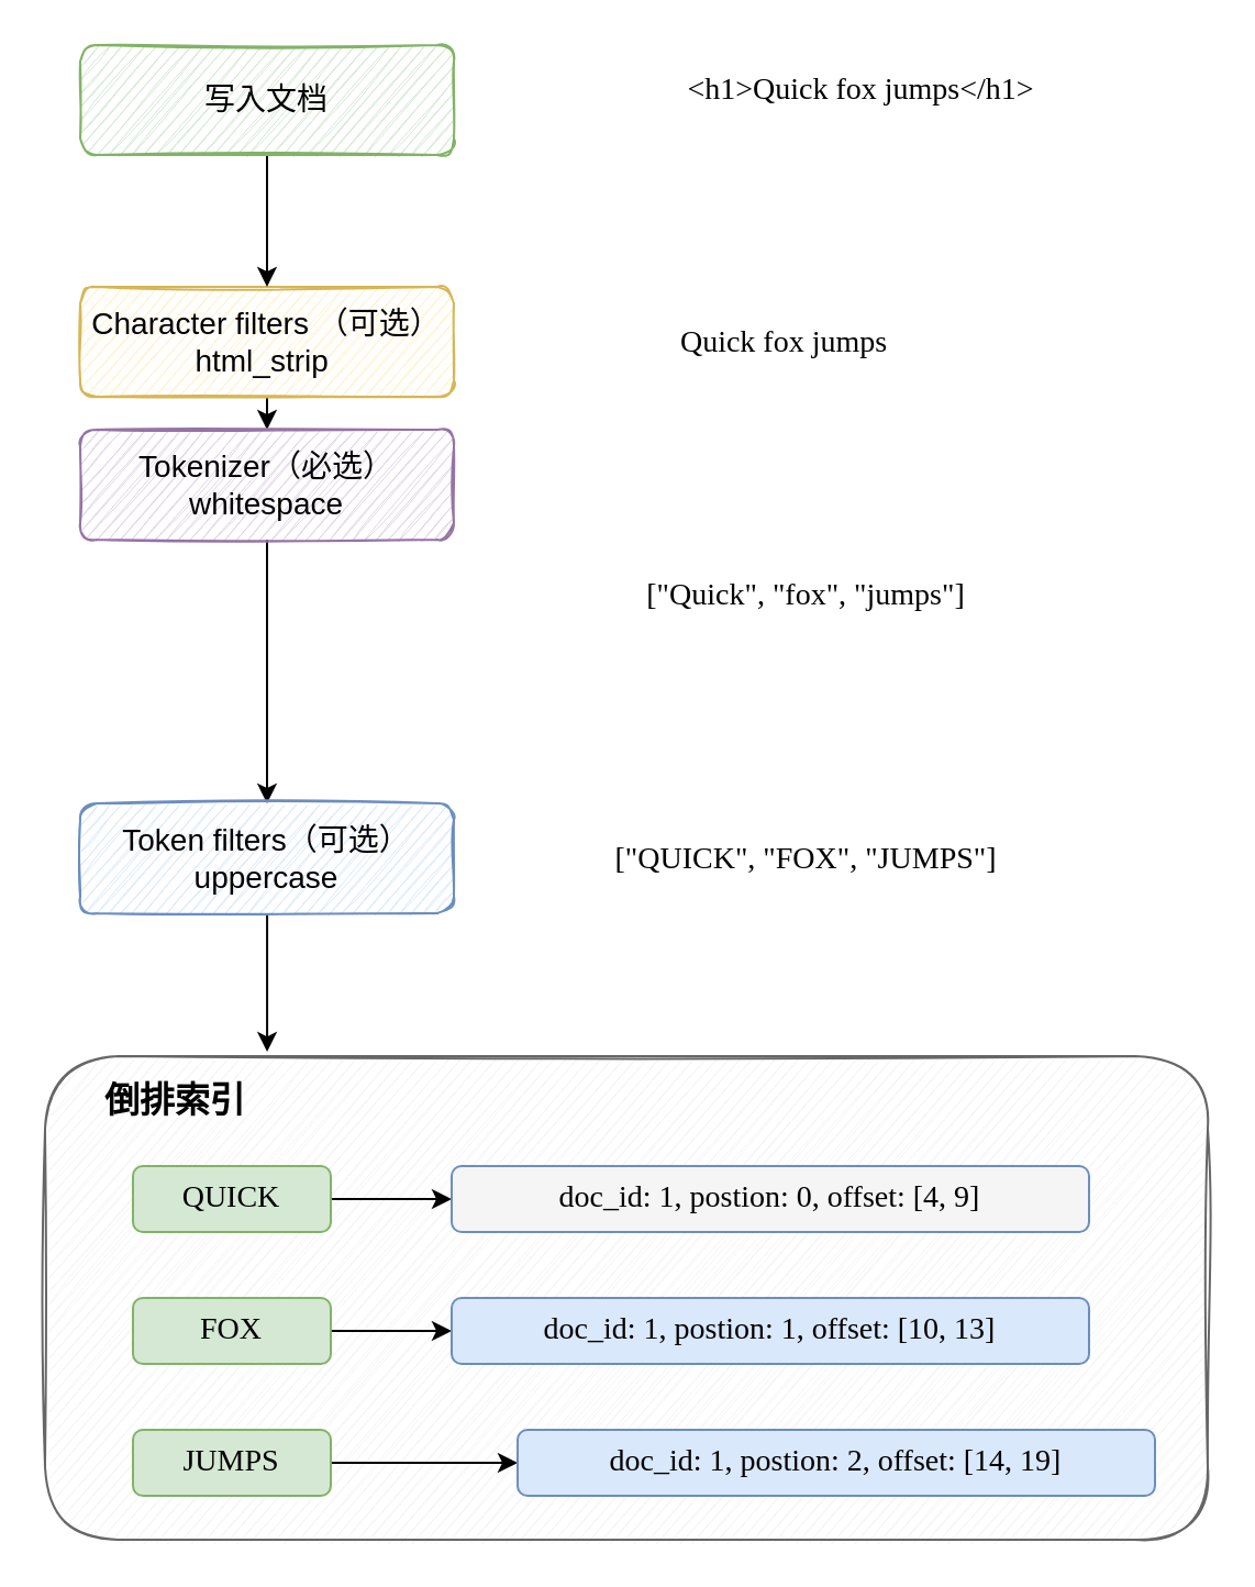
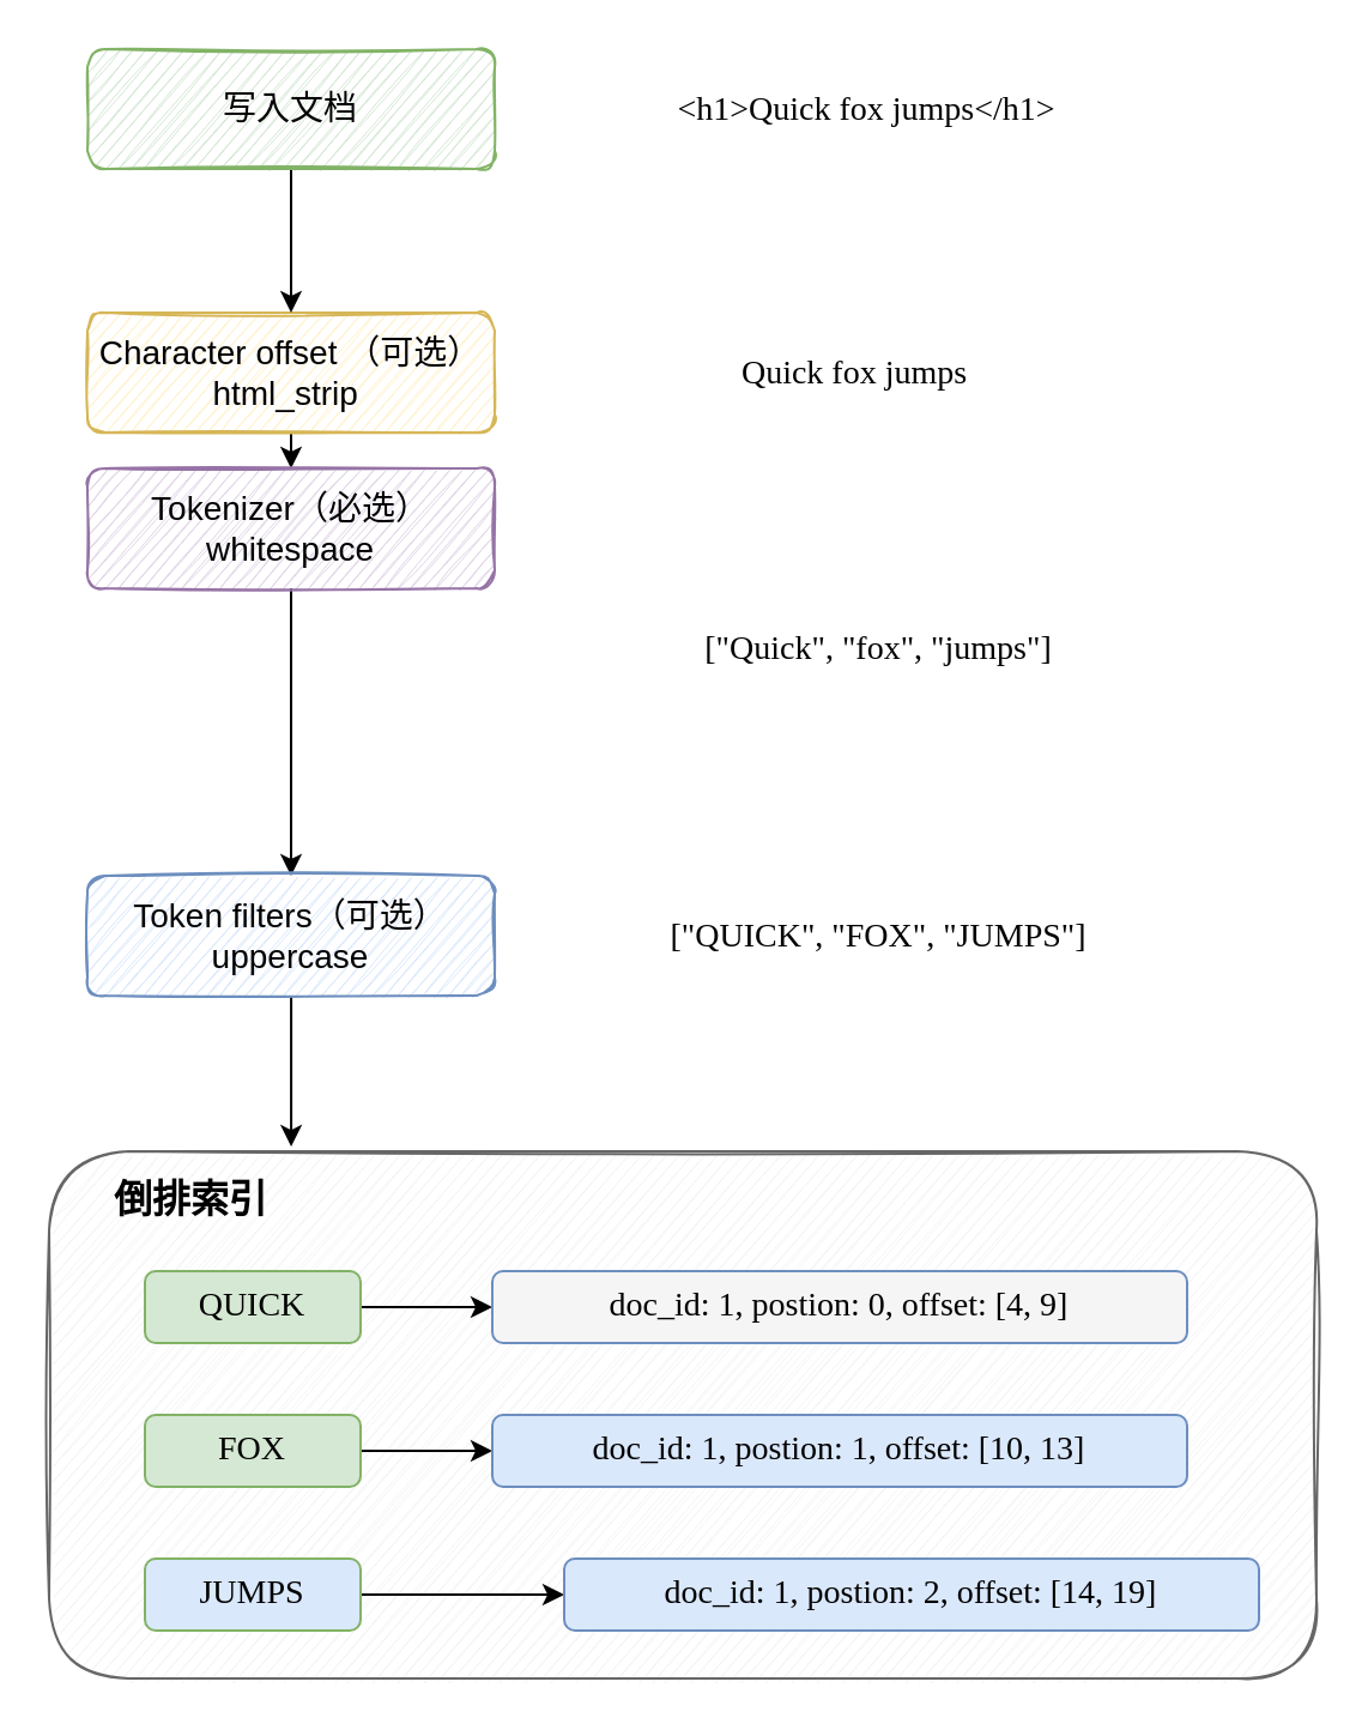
- <mxCell id="8" value="&lt;font face=&quot;Verdana&quot;&gt;&amp;lt;h1&amp;gt;Quick fox jumps&amp;lt;/h1&amp;gt;&lt;/font&gt;" style="text;html=1;resizable=0;autosize=1;align=center;verticalAlign=middle;points=[];fillColor=none;strokeColor=none;rounded=0;shadow=0;sketch=1;fontSize=14;" parent="1" vertex="1"><mxGeometry x="281" y="30" width="220" height="20" as="geometry" /></mxCell>
+ <mxCell id="8" value="&lt;font face=&quot;Verdana&quot;&gt;&amp;lt;h1&amp;gt;Quick fox jumps&amp;lt;/h1&amp;gt;&lt;/font&gt;" style="text;html=1;resizable=0;autosize=1;align=center;verticalAlign=middle;points=[];fillColor=none;strokeColor=none;rounded=0;shadow=0;sketch=1;fontSize=14;" parent="1" vertex="1"><mxGeometry x="251" y="35" width="220" height="20" as="geometry" /></mxCell>
- <mxCell id="3" value="Character filters （可选）&lt;br&gt;html_strip&amp;nbsp;" style="rounded=1;whiteSpace=wrap;html=1;fillColor=#fff2cc;strokeColor=#d6b656;shadow=0;sketch=1;fontSize=14;" parent="1" vertex="1"><mxGeometry x="36" y="130" width="170" height="50" as="geometry" /></mxCell>
+ <mxCell id="3" value="Character offset （可选）&lt;br&gt;html_strip&amp;nbsp;" style="rounded=1;whiteSpace=wrap;html=1;fillColor=#fff2cc;strokeColor=#d6b656;shadow=0;sketch=1;fontSize=14;" parent="1" vertex="1"><mxGeometry x="36" y="130" width="170" height="50" as="geometry" /></mxCell>
- <mxCell id="18" value="JUMPS" style="rounded=1;whiteSpace=wrap;html=1;shadow=0;sketch=0;fontFamily=Verdana;fontSize=14;fillColor=#d5e8d4;strokeColor=#82b366;" parent="1" vertex="1"><mxGeometry x="60" y="650" width="90" height="30" as="geometry" /></mxCell>
+ <mxCell id="18" value="JUMPS" style="rounded=1;whiteSpace=wrap;html=1;shadow=0;sketch=0;fontFamily=Verdana;fontSize=14;fillColor=#dae8fc;strokeColor=#82b366;" parent="1" vertex="1"><mxGeometry x="60" y="650" width="90" height="30" as="geometry" /></mxCell>
